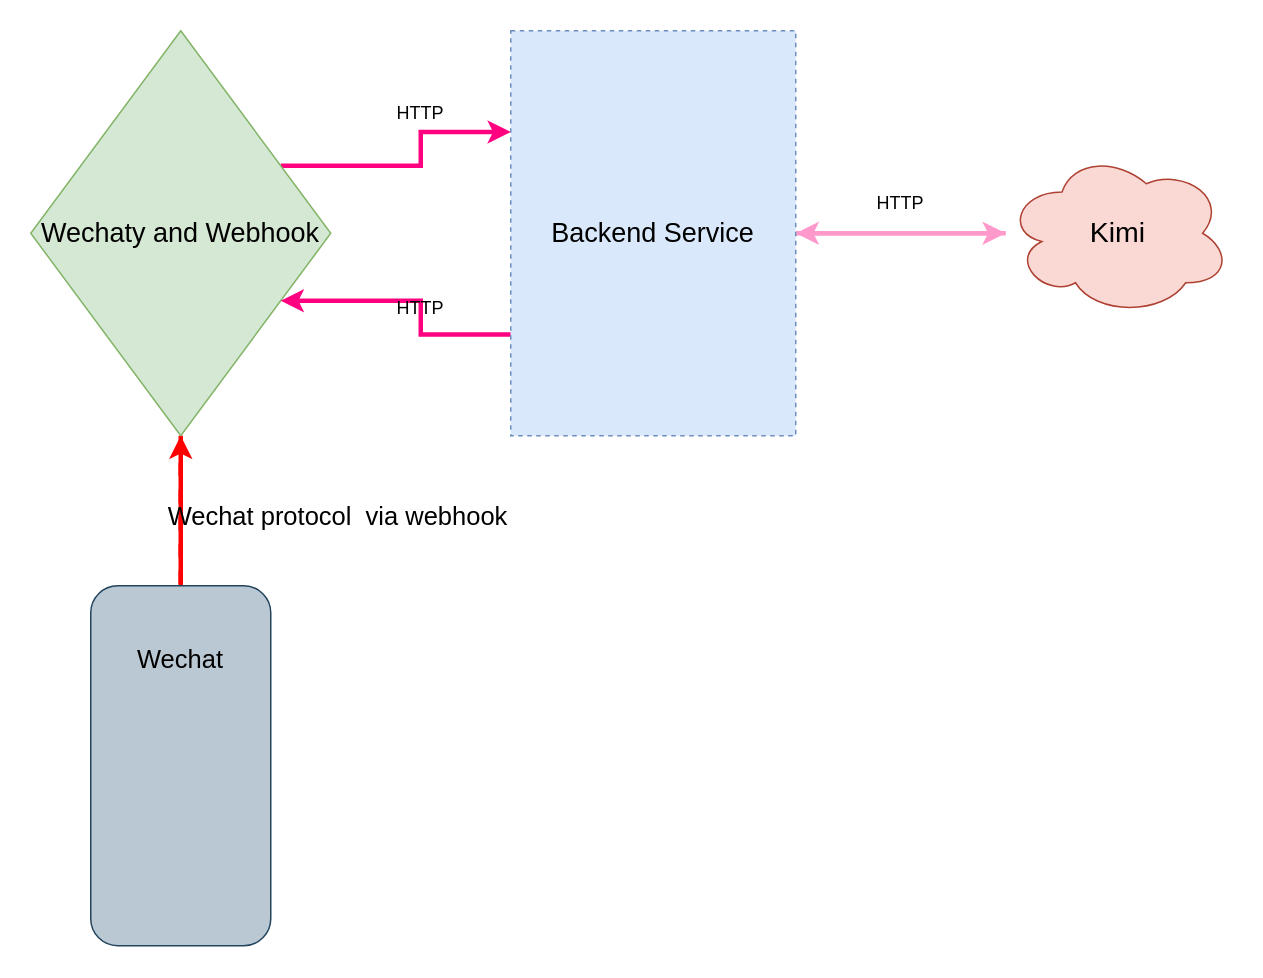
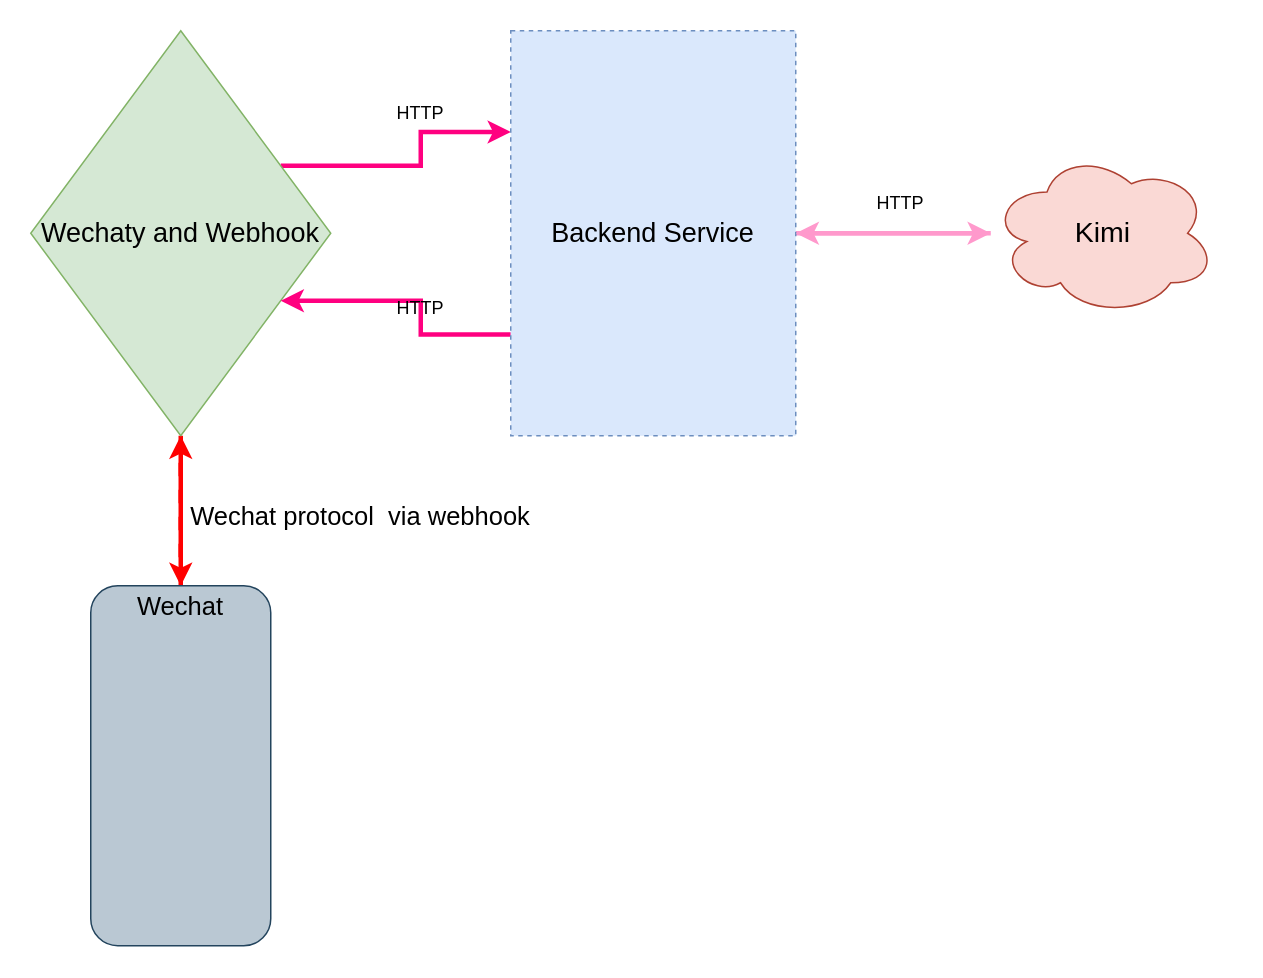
- <mxCell id="11" value="&lt;font style=&quot;font-size: 19px;&quot;&gt;Kimi&lt;/font&gt;" style="ellipse;shape=cloud;whiteSpace=wrap;html=1;fillColor=#fad9d5;strokeColor=#ae4132;" vertex="1" parent="1"><mxGeometry x="670" y="100" width="150" height="110" as="geometry" /></mxCell>
+ <mxCell id="11" value="&lt;font style=&quot;font-size: 19px;&quot;&gt;Kimi&lt;/font&gt;" style="ellipse;shape=cloud;whiteSpace=wrap;html=1;fillColor=#fad9d5;strokeColor=#ae4132;" vertex="1" parent="1"><mxGeometry x="660" y="100" width="150" height="110" as="geometry" /></mxCell>
- <mxCell id="15" value="&lt;font style=&quot;font-size: 17px;&quot;&gt;Wechat&amp;nbsp;protocol &amp;nbsp;via webhook&lt;/font&gt;" style="text;html=1;align=center;verticalAlign=middle;whiteSpace=wrap;rounded=0;" vertex="1" parent="1"><mxGeometry x="105" y="330" width="240" height="30" as="geometry" /></mxCell>
+ <mxCell id="15" value="&lt;font style=&quot;font-size: 17px;&quot;&gt;Wechat&amp;nbsp;protocol &amp;nbsp;via webhook&lt;/font&gt;" style="text;html=1;align=center;verticalAlign=middle;whiteSpace=wrap;rounded=0;" vertex="1" parent="1"><mxGeometry x="120" y="330" width="240" height="30" as="geometry" /></mxCell>
- <mxCell id="14" value="Wechat" style="text;html=1;align=center;verticalAlign=middle;whiteSpace=wrap;rounded=0;fontSize=17;fontColor=#000000;strokeWidth=3;" vertex="1" parent="1"><mxGeometry x="90" y="425" width="60" height="30" as="geometry" /></mxCell>
+ <mxCell id="14" value="Wechat" style="text;html=1;align=center;verticalAlign=middle;whiteSpace=wrap;rounded=0;fontSize=17;fontColor=#000000;strokeWidth=3;" vertex="1" parent="1"><mxGeometry x="90" y="390" width="60" height="30" as="geometry" /></mxCell>
